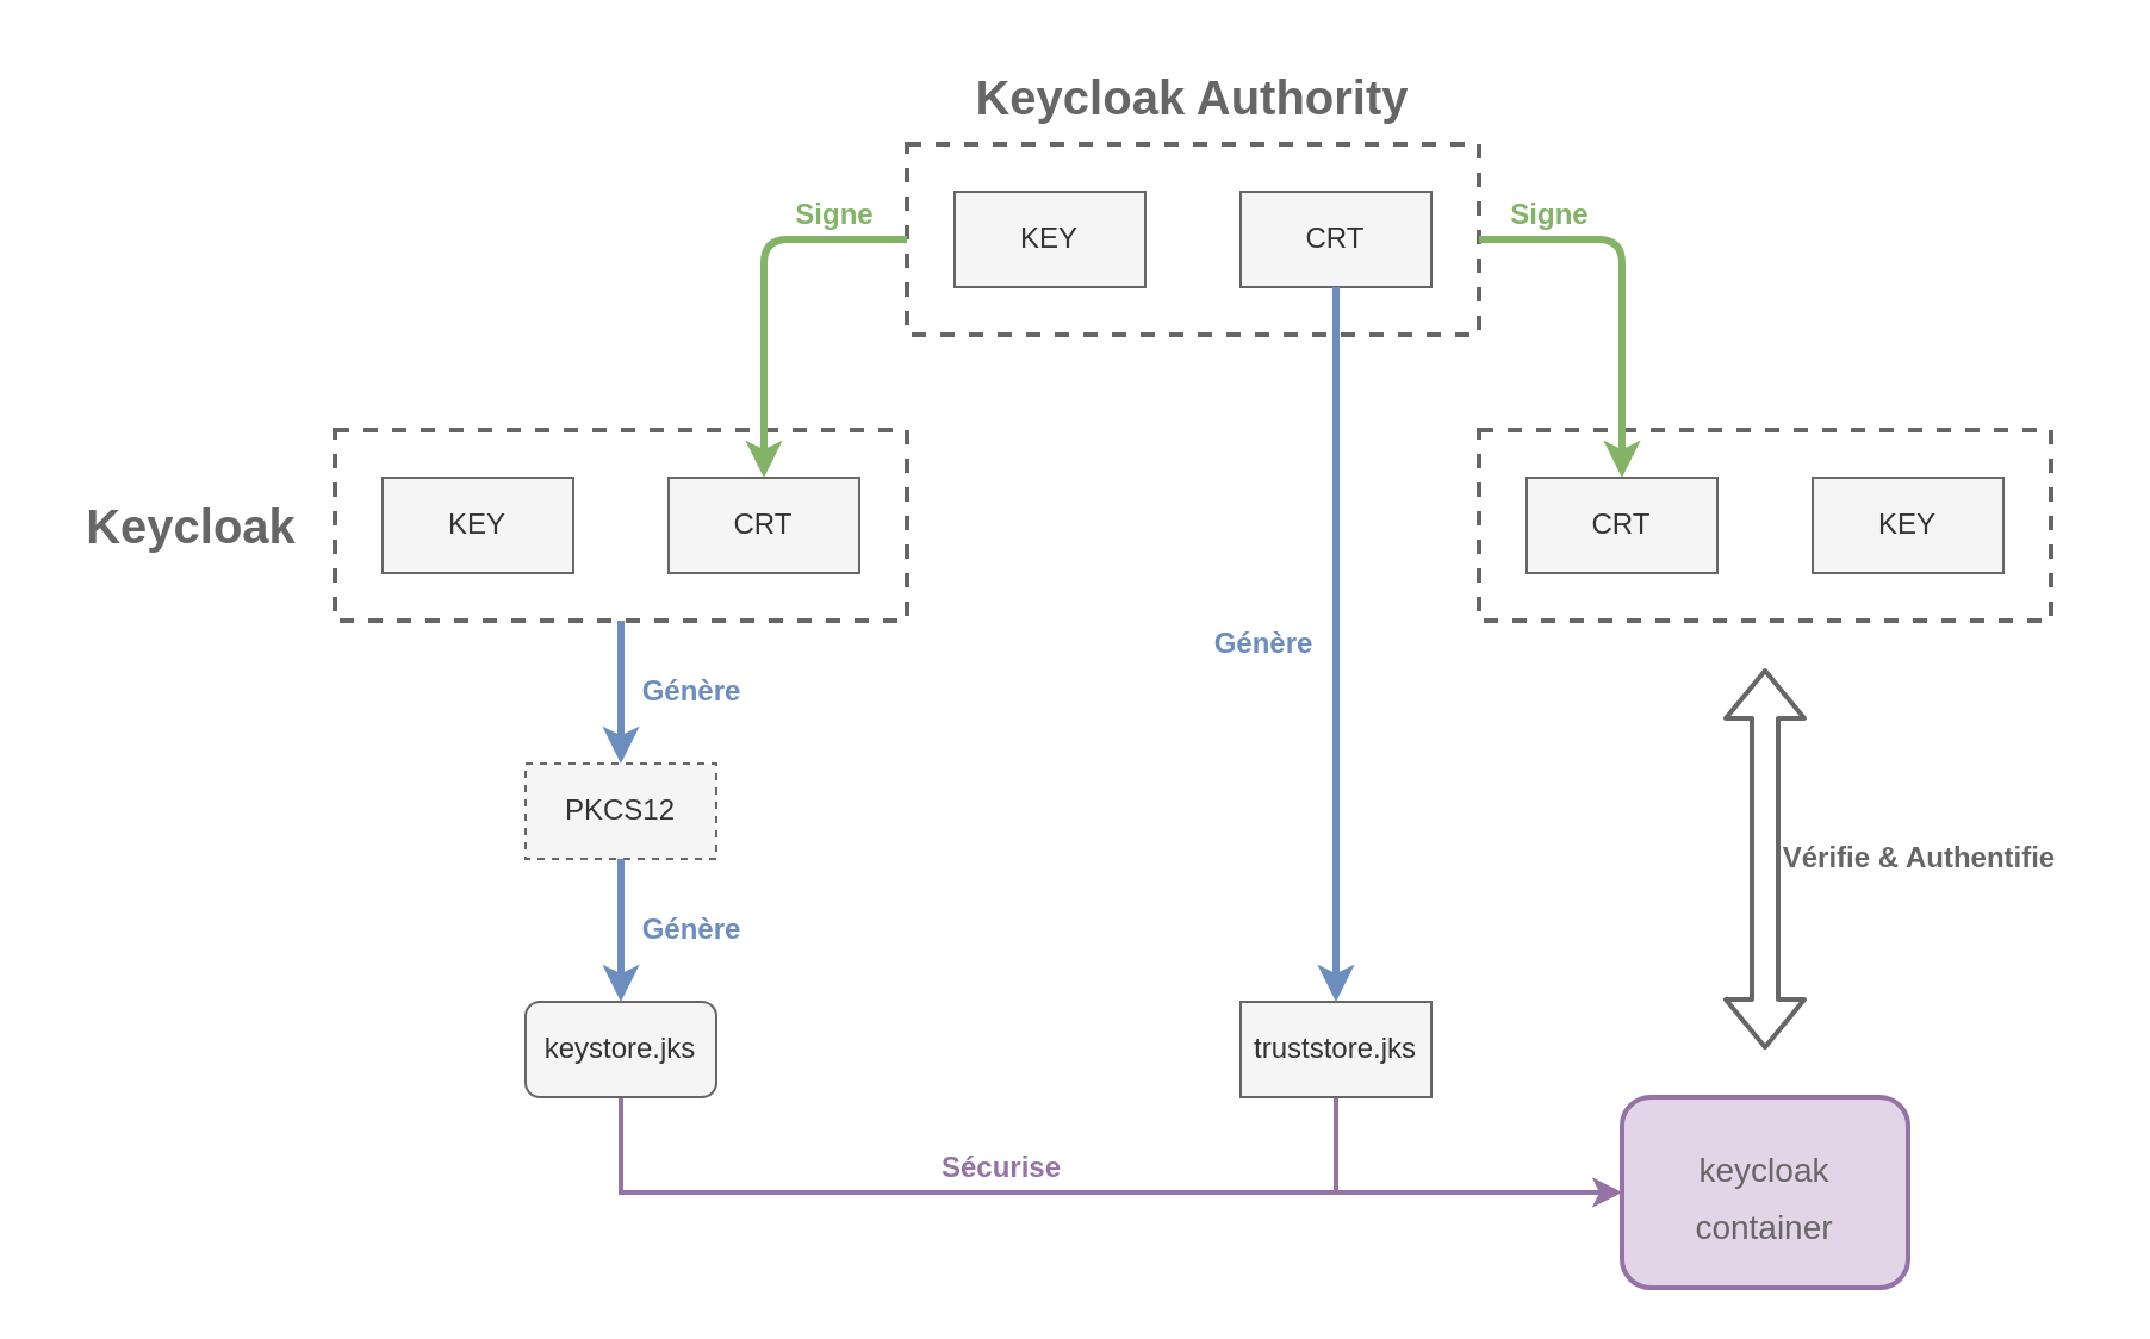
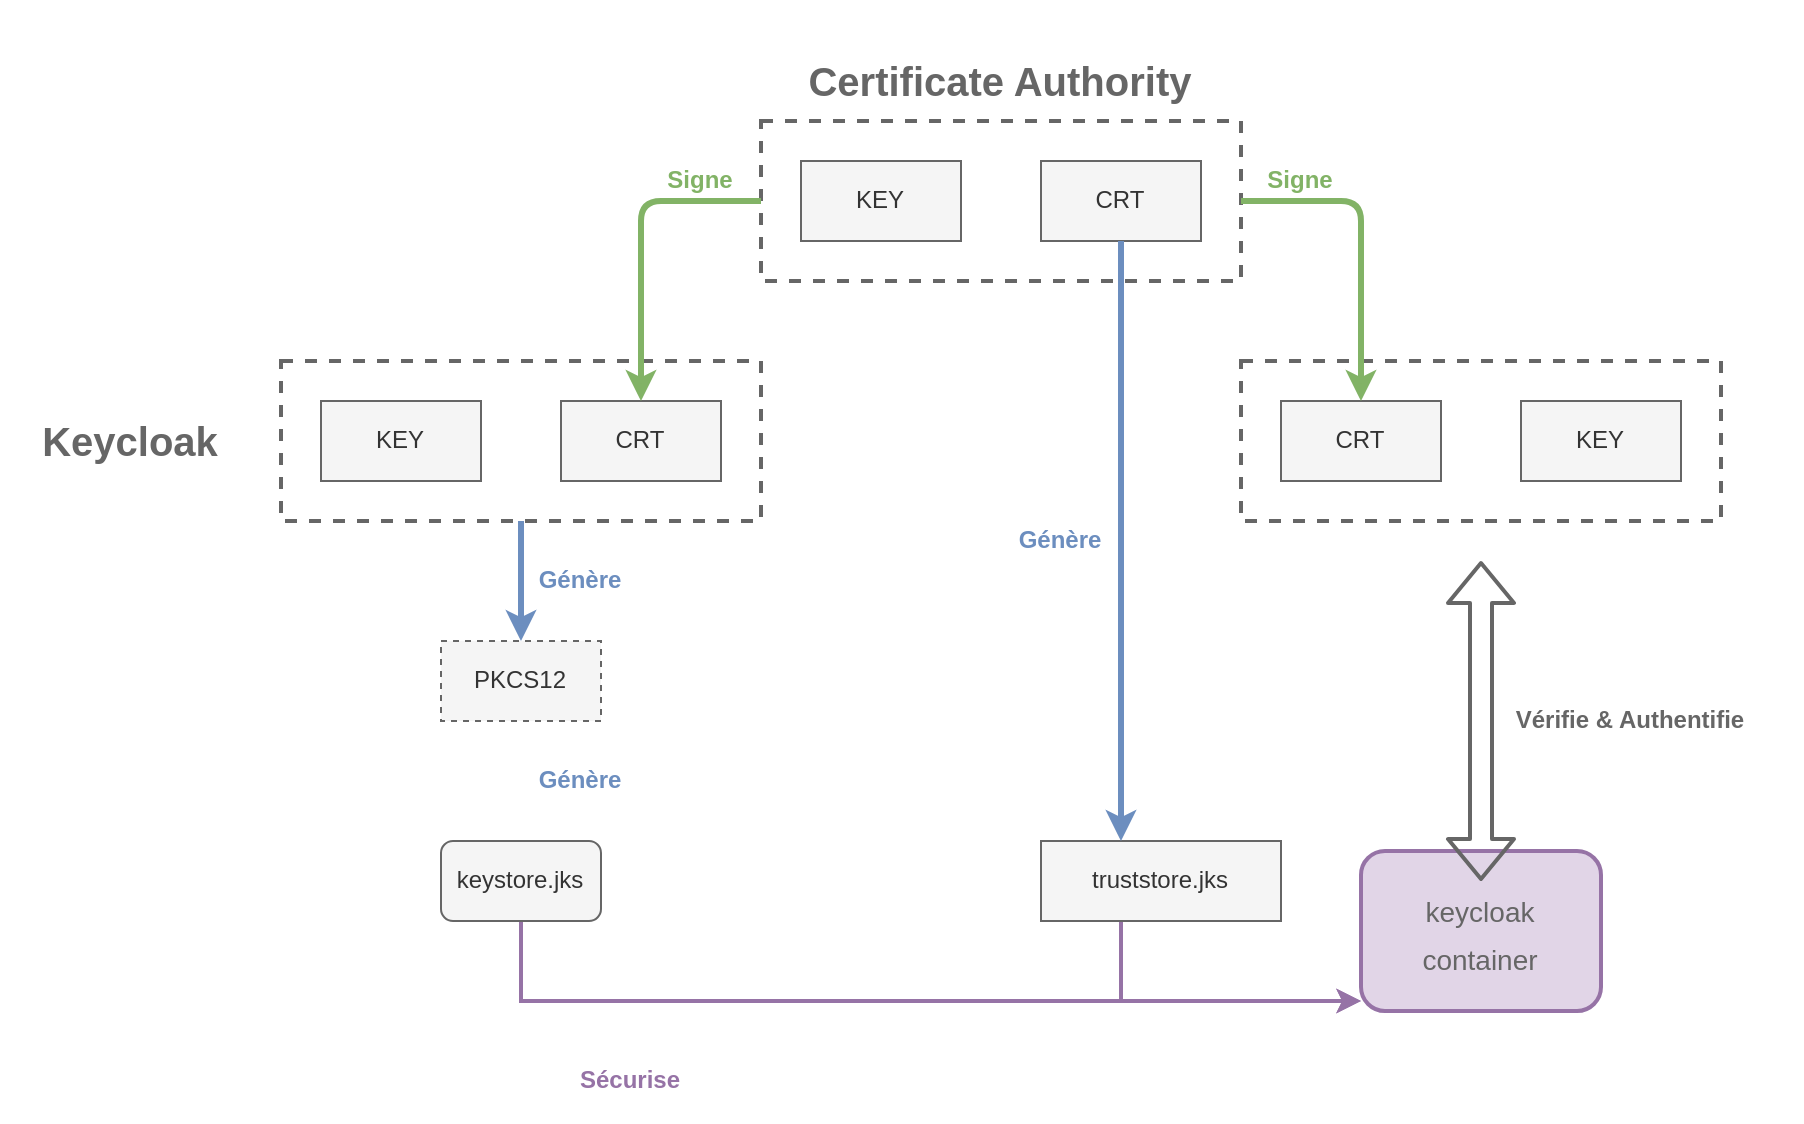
- <mxCell id="15" value="Keycloak Authority" style="text;html=1;strokeColor=none;fillColor=none;align=center;verticalAlign=middle;whiteSpace=wrap;rounded=0;dashed=1;fontColor=#666666;fontSize=20;fontStyle=1" vertex="1" parent="1"><mxGeometry x="380" y="20" width="240" height="40" as="geometry" /></mxCell>
+ <mxCell id="15" value="Certificate Authority" style="text;html=1;strokeColor=none;fillColor=none;align=center;verticalAlign=middle;whiteSpace=wrap;rounded=0;dashed=1;fontColor=#666666;fontSize=20;fontStyle=1" vertex="1" parent="1"><mxGeometry x="380" y="20" width="240" height="40" as="geometry" /></mxCell>
- <mxCell id="16" value="Keycloak" style="text;html=1;strokeColor=none;fillColor=none;align=center;verticalAlign=middle;whiteSpace=wrap;rounded=0;dashed=1;fontColor=#666666;fontSize=20;fontStyle=1" vertex="1" parent="1"><mxGeometry x="20" y="200" width="120" height="40" as="geometry" /></mxCell>
+ <mxCell id="16" value="Keycloak" style="text;html=1;strokeColor=none;fillColor=none;align=center;verticalAlign=middle;whiteSpace=wrap;rounded=0;dashed=1;fontColor=#666666;fontSize=20;fontStyle=1" vertex="1" parent="1"><mxGeometry x="5" y="200" width="120" height="40" as="geometry" /></mxCell>
- <mxCell id="31" value="&lt;font color=&quot;#666666&quot;&gt;Vérifie &amp;amp; Authentifie&lt;/font&gt;" style="text;html=1;align=center;verticalAlign=middle;whiteSpace=wrap;rounded=0;dashed=1;fontStyle=1;fontColor=#9673A6;" vertex="1" parent="1"><mxGeometry x="740" y="350" width="130" height="20" as="geometry" /></mxCell>
+ <mxCell id="31" value="&lt;font color=&quot;#666666&quot;&gt;Vérifie &amp;amp; Authentifie&lt;/font&gt;" style="text;html=1;align=center;verticalAlign=middle;whiteSpace=wrap;rounded=0;dashed=1;fontStyle=1;fontColor=#9673A6;" vertex="1" parent="1"><mxGeometry x="750" y="350" width="130" height="20" as="geometry" /></mxCell>
- <mxCell id="19" value="" style="edgeStyle=orthogonalEdgeStyle;rounded=0;orthogonalLoop=1;jettySize=auto;html=1;fontSize=20;fontColor=#666666;strokeWidth=3;strokeColor=#6c8ebf;fillColor=#dae8fc;" edge="1" parent="1" source="17" target="21"><mxGeometry relative="1" as="geometry"><mxPoint x="260" y="380" as="sourcePoint" /><mxPoint x="260" y="460" as="targetPoint" /></mxGeometry></mxCell>
- <mxCell id="24" value="truststore.jks" style="rounded=0;whiteSpace=wrap;html=1;fillColor=#f5f5f5;strokeColor=#666666;fontColor=#333333;" vertex="1" parent="1"><mxGeometry x="520" y="420" width="80" height="40" as="geometry" /></mxCell>
+ <mxCell id="24" value="truststore.jks" style="rounded=0;whiteSpace=wrap;html=1;fillColor=#f5f5f5;strokeColor=#666666;fontColor=#333333;" vertex="1" parent="1"><mxGeometry x="520" y="420" width="120" height="40" as="geometry" /></mxCell>
- <mxCell id="30" value="Sécurise" style="text;html=1;align=center;verticalAlign=middle;whiteSpace=wrap;rounded=0;dashed=1;fontStyle=1;fontColor=#9673A6;" vertex="1" parent="1"><mxGeometry x="390" y="480" width="60" height="20" as="geometry" /></mxCell>
+ <mxCell id="30" value="Sécurise" style="text;html=1;align=center;verticalAlign=middle;whiteSpace=wrap;rounded=0;dashed=1;fontStyle=1;fontColor=#9673A6;" vertex="1" parent="1"><mxGeometry x="285" y="530" width="60" height="20" as="geometry" /></mxCell>
- <mxCell id="28" value="&lt;font color=&quot;#666666&quot; style=&quot;font-size: 14px&quot;&gt;keycloak&lt;br&gt;container&lt;/font&gt;" style="rounded=1;whiteSpace=wrap;html=1;fontSize=20;strokeWidth=2;fillColor=#e1d5e7;strokeColor=#9673a6;" vertex="1" parent="1"><mxGeometry x="680" y="460" width="120" height="80" as="geometry" /></mxCell>
+ <mxCell id="28" value="&lt;font color=&quot;#666666&quot; style=&quot;font-size: 14px&quot;&gt;keycloak&lt;br&gt;container&lt;/font&gt;" style="rounded=1;whiteSpace=wrap;html=1;fontSize=20;strokeWidth=2;fillColor=#e1d5e7;strokeColor=#9673a6;" vertex="1" parent="1"><mxGeometry x="680" y="425" width="120" height="80" as="geometry" /></mxCell>
